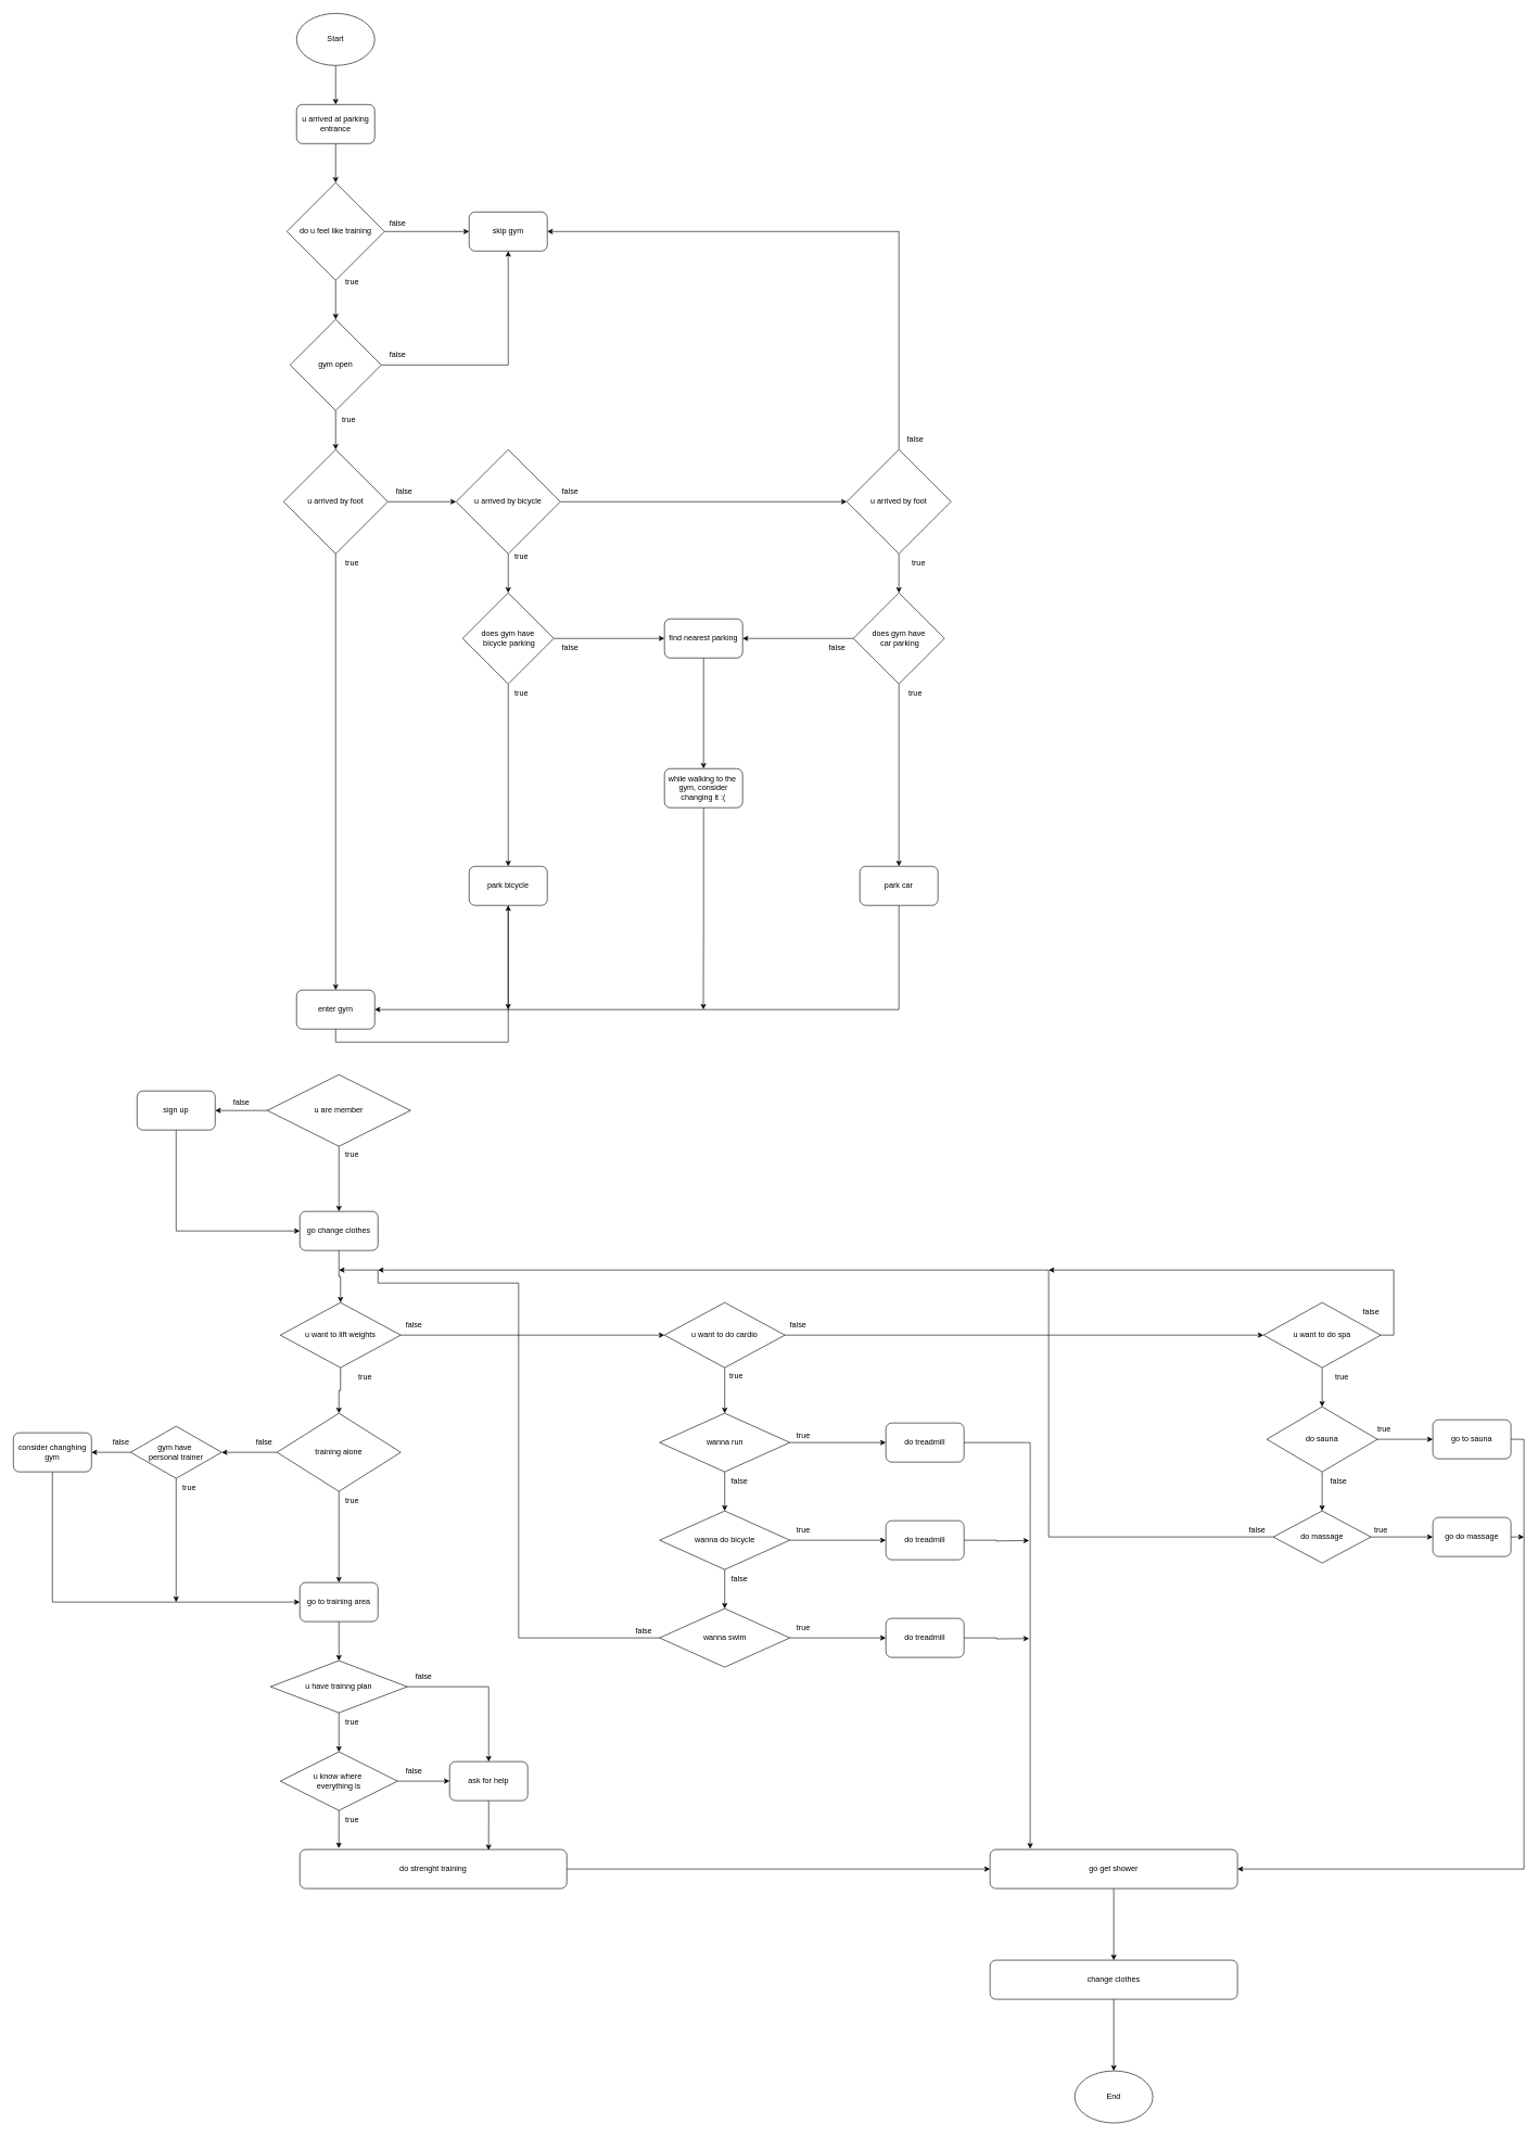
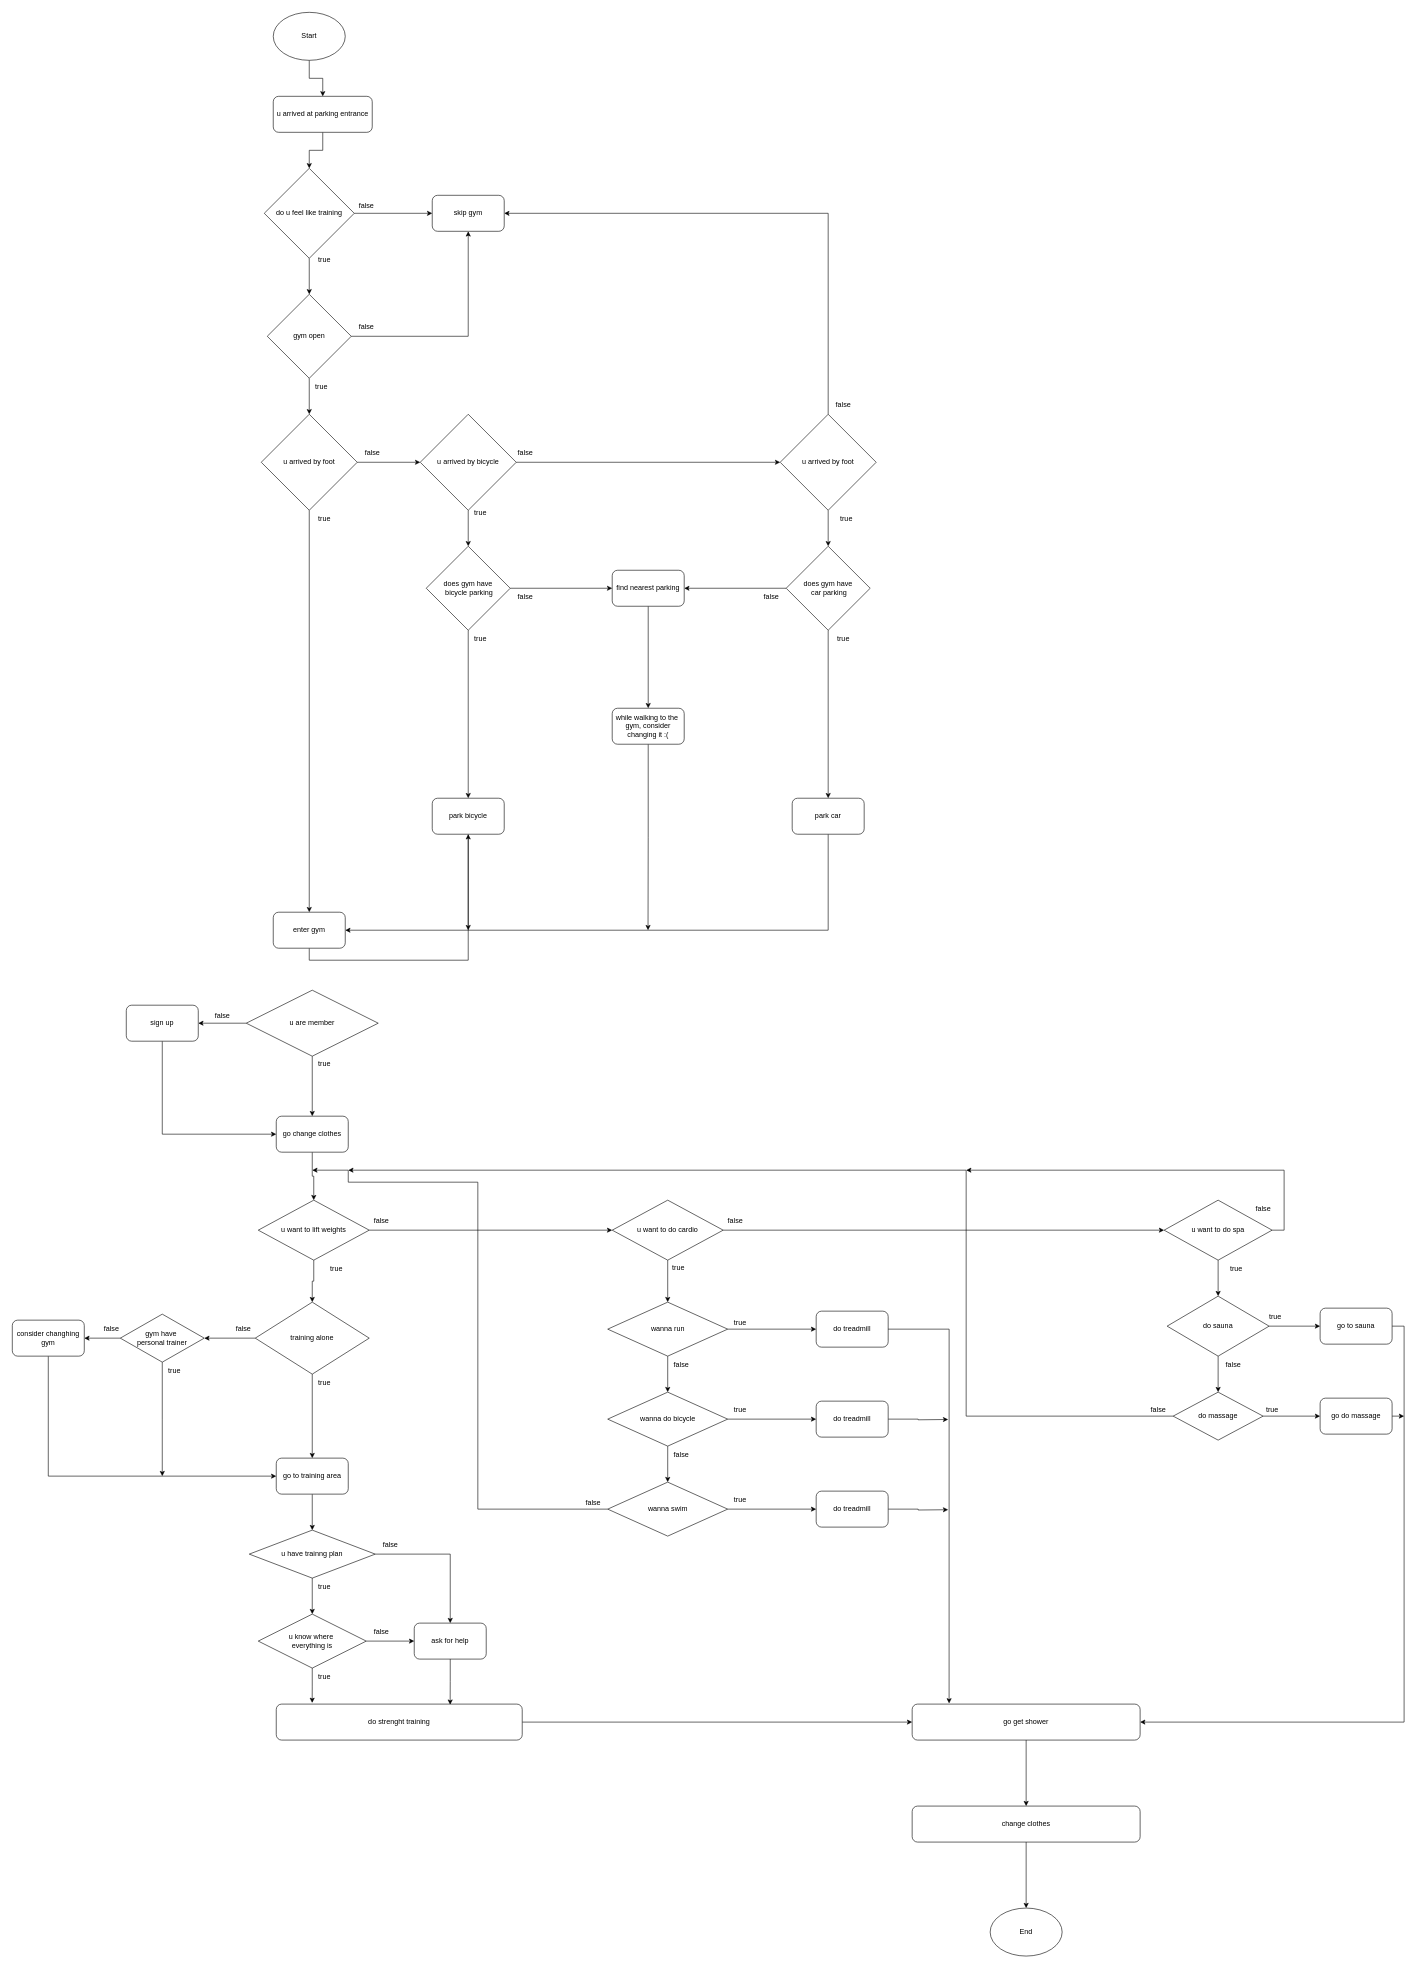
- <mxCell id="5" value="u arrived at parking entrance" style="rounded=1;whiteSpace=wrap;html=1;" vertex="1" parent="1"><mxGeometry x="455" y="160" width="120" height="60" as="geometry" /></mxCell>
+ <mxCell id="5" value="u arrived at parking entrance" style="rounded=1;whiteSpace=wrap;html=1;" vertex="1" parent="1"><mxGeometry x="455" y="160" width="165" height="60" as="geometry" /></mxCell>
